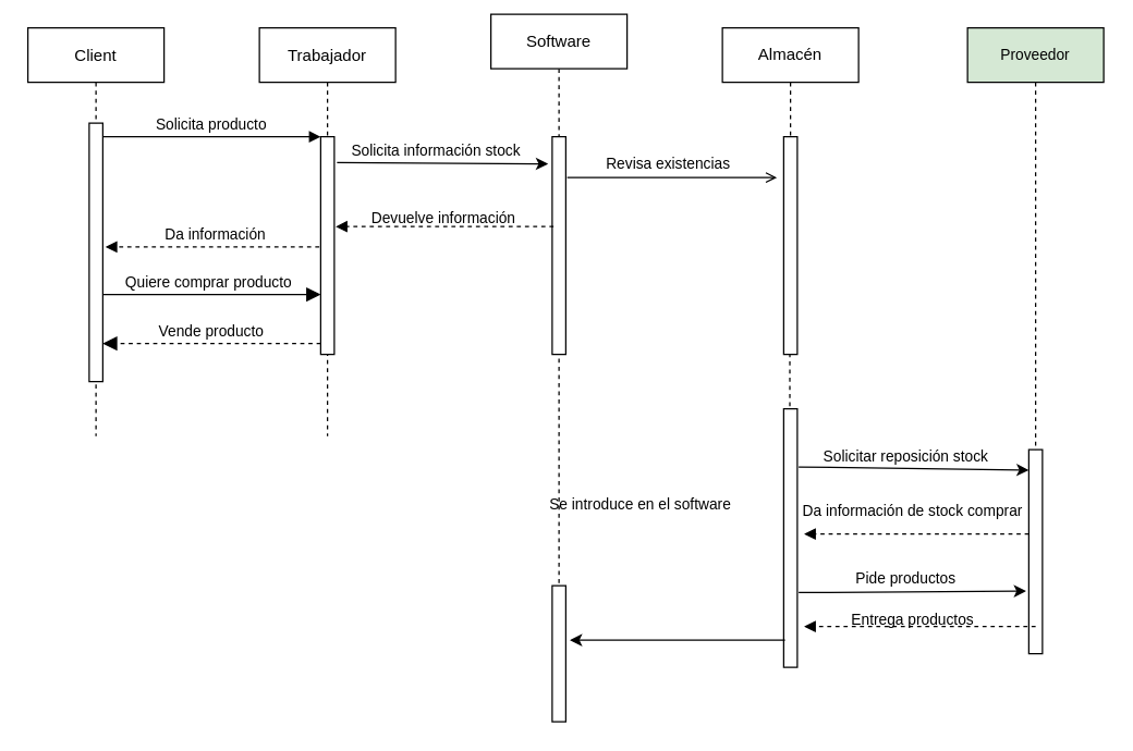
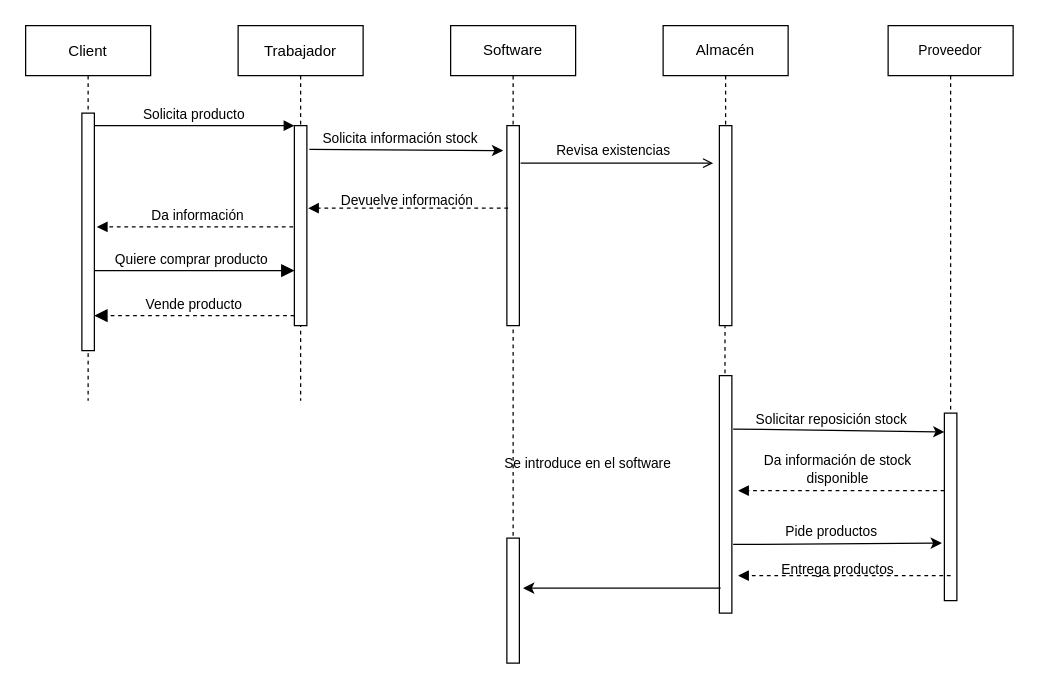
- <mxCell id="15" value="Software" style="rounded=0;whiteSpace=wrap;html=1;" vertex="1" parent="1"><mxGeometry x="360" y="10" width="100" height="40" as="geometry" /></mxCell>
+ <mxCell id="15" value="Software" style="rounded=0;whiteSpace=wrap;html=1;" vertex="1" parent="1"><mxGeometry x="360" y="20" width="100" height="40" as="geometry" /></mxCell>
- <mxCell id="27" value="Proveedor" style="rounded=0;whiteSpace=wrap;html=1;fontSize=11;fillColor=#d5e8d4;" vertex="1" parent="1"><mxGeometry x="710" y="20" width="100" height="40" as="geometry" /></mxCell>
+ <mxCell id="27" value="Proveedor" style="rounded=0;whiteSpace=wrap;html=1;fontSize=11;" vertex="1" parent="1"><mxGeometry x="710" y="20" width="100" height="40" as="geometry" /></mxCell>
- <mxCell id="32" value="Da información de stock comprar" style="text;html=1;strokeColor=none;fillColor=none;align=center;verticalAlign=middle;whiteSpace=wrap;rounded=0;fontSize=11;" vertex="1" parent="1"><mxGeometry x="585" y="360" width="170" height="30" as="geometry" /></mxCell>
+ <mxCell id="32" value="Da información de stock disponible" style="text;html=1;strokeColor=none;fillColor=none;align=center;verticalAlign=middle;whiteSpace=wrap;rounded=0;fontSize=11;" vertex="1" parent="1"><mxGeometry x="585" y="360" width="170" height="30" as="geometry" /></mxCell>
